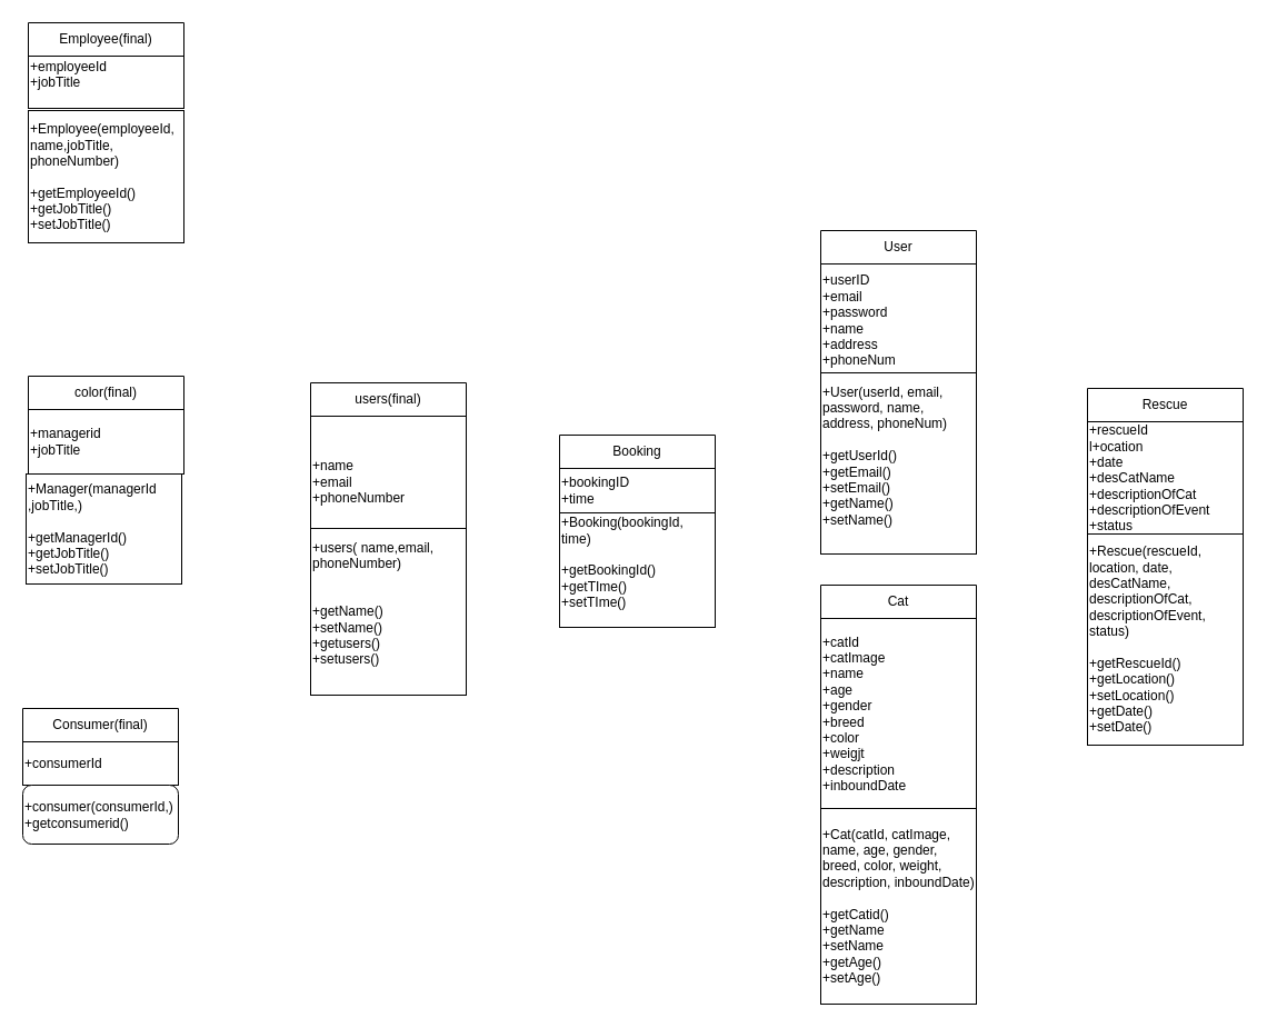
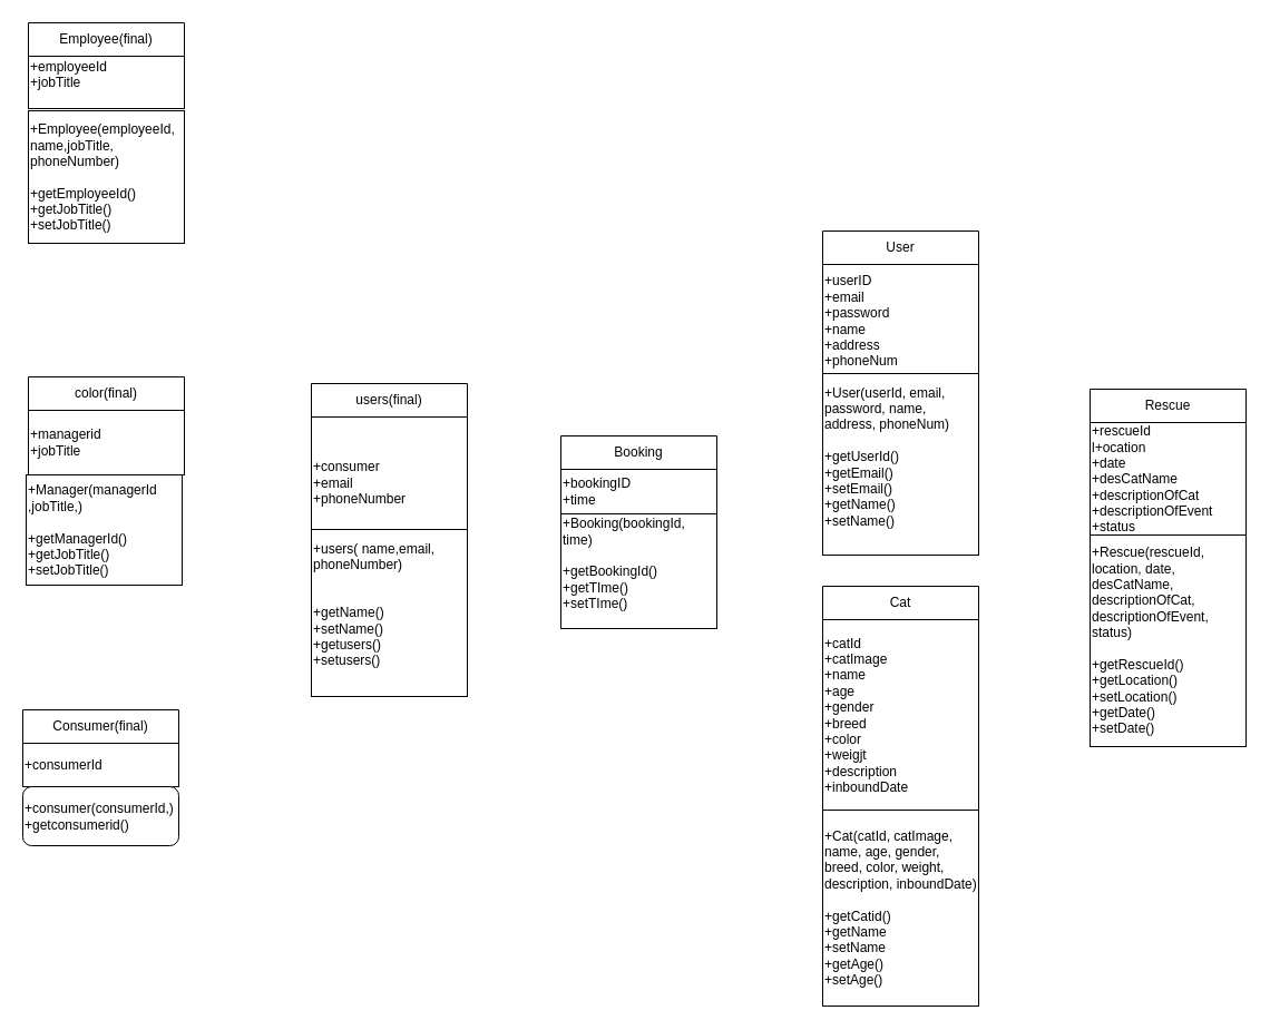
- <mxCell id="23" value="&lt;br&gt;&lt;div&gt;+name&lt;/div&gt;&lt;div&gt;+email&lt;/div&gt;&lt;div&gt;+phoneNumber&lt;/div&gt;" style="rounded=0;whiteSpace=wrap;html=1;align=left;" vertex="1" parent="22"><mxGeometry y="30" width="140" height="103" as="geometry" /></mxCell>
+ <mxCell id="23" value="&lt;br&gt;&lt;div&gt;+consumer&lt;/div&gt;&lt;div&gt;+email&lt;/div&gt;&lt;div&gt;+phoneNumber&lt;/div&gt;" style="rounded=0;whiteSpace=wrap;html=1;align=left;" vertex="1" parent="22"><mxGeometry y="30" width="140" height="103" as="geometry" /></mxCell>
